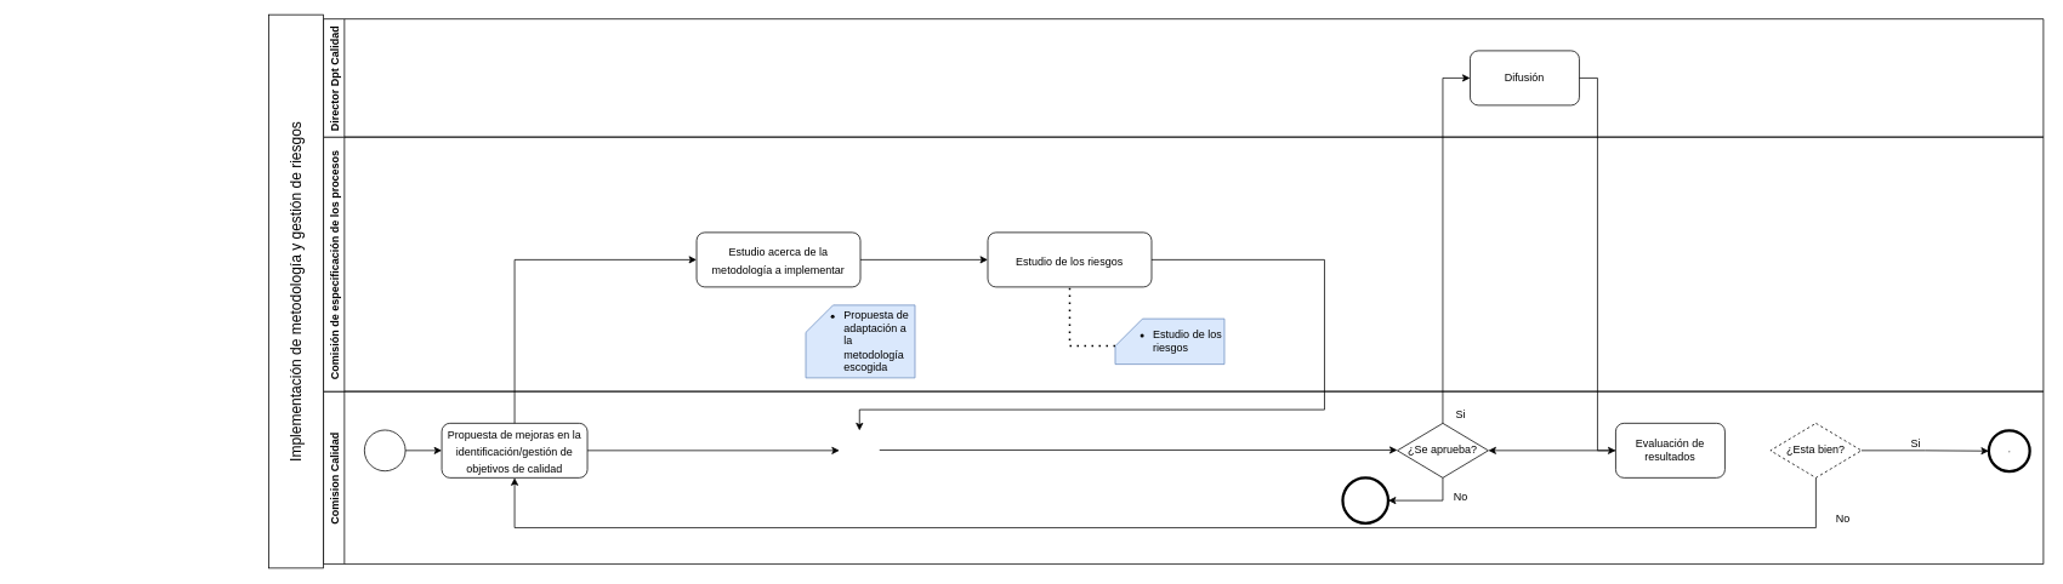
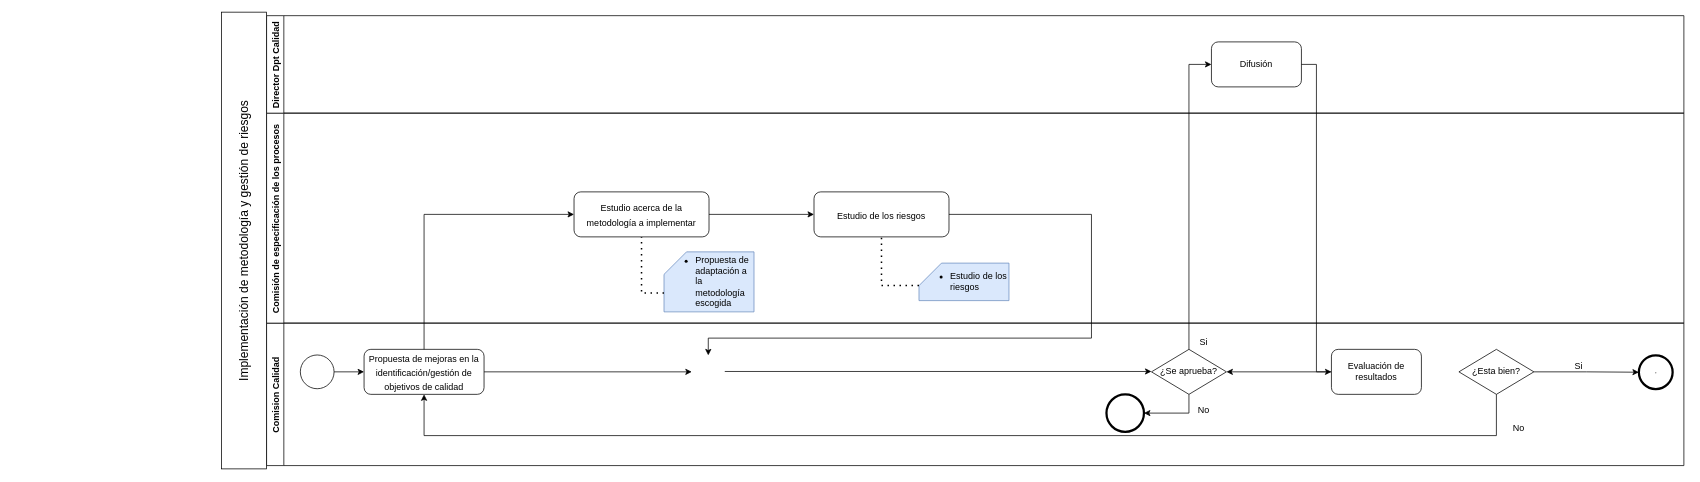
+ <mxCell id="28" value="" style="endArrow=none;dashed=1;html=1;dashPattern=1 3;strokeWidth=2;rounded=0;fontSize=28;exitX=0;exitY=0;exitDx=0;exitDy=55;exitPerimeter=0;" edge="1" parent="21" source="27" target="23"><mxGeometry width="50" height="50" relative="1" as="geometry"><mxPoint x="450" y="240" as="sourcePoint" /><mxPoint x="490" y="200" as="targetPoint" /><Array as="points"><mxPoint x="500" y="240" /></Array></mxGeometry></mxCell>
- <mxCell id="13" value="¿Esta bien?" style="rhombus;whiteSpace=wrap;html=1;dashed=1;" vertex="1" parent="2"><mxGeometry x="1590" y="35" width="100" height="60" as="geometry" /></mxCell>
+ <mxCell id="13" value="¿Esta bien?" style="rhombus;whiteSpace=wrap;html=1;" vertex="1" parent="2"><mxGeometry x="1590" y="35" width="100" height="60" as="geometry" /></mxCell>
